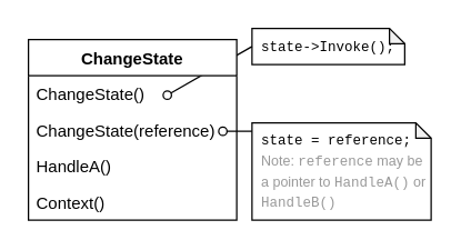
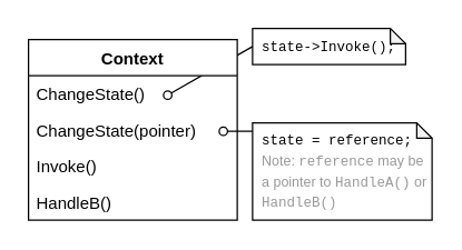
- <mxCell id="4" value="ChangeState" style="swimlane;fontStyle=1;align=center;verticalAlign=top;childLayout=stackLayout;horizontal=1;startSize=26;horizontalStack=0;resizeParent=1;resizeParentMax=0;resizeLast=0;collapsible=1;marginBottom=0;whiteSpace=wrap;html=1;" vertex="1" parent="1"><mxGeometry x="20" y="28" width="150" height="130" as="geometry" /></mxCell>
+ <mxCell id="4" value="Context" style="swimlane;fontStyle=1;align=center;verticalAlign=top;childLayout=stackLayout;horizontal=1;startSize=26;horizontalStack=0;resizeParent=1;resizeParentMax=0;resizeLast=0;collapsible=1;marginBottom=0;whiteSpace=wrap;html=1;" vertex="1" parent="1"><mxGeometry x="20" y="28" width="150" height="130" as="geometry" /></mxCell>
- <mxCell id="6" value="ChangeState(reference)" style="text;strokeColor=none;fillColor=none;align=left;verticalAlign=top;spacingLeft=4;spacingRight=4;overflow=hidden;rotatable=0;points=[[0,0.5],[1,0.5]];portConstraint=eastwest;whiteSpace=wrap;html=1;" vertex="1" parent="4"><mxGeometry y="52" width="150" height="26" as="geometry" /></mxCell>
+ <mxCell id="6" value="ChangeState(pointer)" style="text;strokeColor=none;fillColor=none;align=left;verticalAlign=top;spacingLeft=4;spacingRight=4;overflow=hidden;rotatable=0;points=[[0,0.5],[1,0.5]];portConstraint=eastwest;whiteSpace=wrap;html=1;" vertex="1" parent="4"><mxGeometry y="52" width="150" height="26" as="geometry" /></mxCell>
- <mxCell id="7" value="HandleA()" style="text;strokeColor=none;fillColor=none;align=left;verticalAlign=top;spacingLeft=4;spacingRight=4;overflow=hidden;rotatable=0;points=[[0,0.5],[1,0.5]];portConstraint=eastwest;whiteSpace=wrap;html=1;" vertex="1" parent="4"><mxGeometry y="78" width="150" height="26" as="geometry" /></mxCell>
+ <mxCell id="7" value="Invoke()" style="text;strokeColor=none;fillColor=none;align=left;verticalAlign=top;spacingLeft=4;spacingRight=4;overflow=hidden;rotatable=0;points=[[0,0.5],[1,0.5]];portConstraint=eastwest;whiteSpace=wrap;html=1;" vertex="1" parent="4"><mxGeometry y="78" width="150" height="26" as="geometry" /></mxCell>
- <mxCell id="8" value="Context()" style="text;strokeColor=none;fillColor=none;align=left;verticalAlign=top;spacingLeft=4;spacingRight=4;overflow=hidden;rotatable=0;points=[[0,0.5],[1,0.5]];portConstraint=eastwest;whiteSpace=wrap;html=1;" vertex="1" parent="4"><mxGeometry y="104" width="150" height="26" as="geometry" /></mxCell>
+ <mxCell id="8" value="HandleB()" style="text;strokeColor=none;fillColor=none;align=left;verticalAlign=top;spacingLeft=4;spacingRight=4;overflow=hidden;rotatable=0;points=[[0,0.5],[1,0.5]];portConstraint=eastwest;whiteSpace=wrap;html=1;" vertex="1" parent="4"><mxGeometry y="104" width="150" height="26" as="geometry" /></mxCell>
